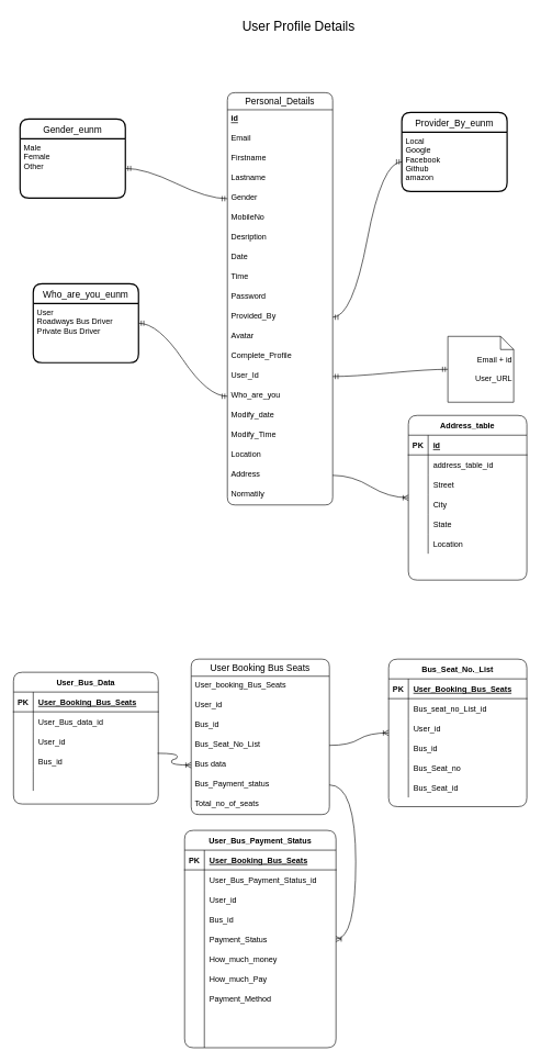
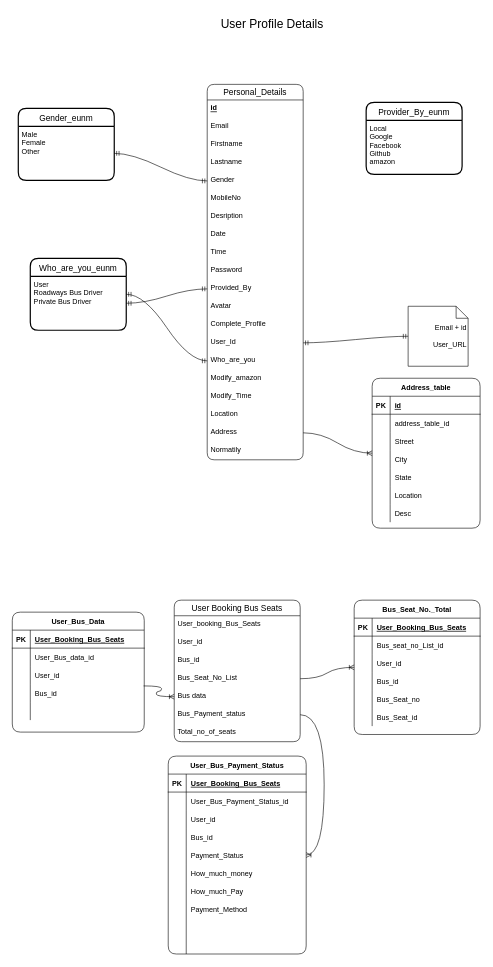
- <mxCell id="30" value="" style="edgeStyle=entityRelationEdgeStyle;fontSize=12;html=1;endArrow=ERmandOne;startArrow=ERmandOne;curved=1;" parent="1" source="13" target="29" edge="1"><mxGeometry width="100" height="100" relative="1" as="geometry"><mxPoint x="330" y="611" as="sourcePoint" /><mxPoint x="680" y="385" as="targetPoint" /></mxGeometry></mxCell>
+ <mxCell id="30" value="" style="edgeStyle=entityRelationEdgeStyle;fontSize=12;html=1;endArrow=ERmandOne;startArrow=ERmandOne;curved=1;" parent="1" source="13" target="24" edge="1"><mxGeometry width="100" height="100" relative="1" as="geometry"><mxPoint x="330" y="611" as="sourcePoint" /><mxPoint x="680" y="385" as="targetPoint" /></mxGeometry></mxCell>
- <mxCell id="18" value="Modify_date" style="text;strokeColor=none;fillColor=none;spacingLeft=4;spacingRight=4;overflow=hidden;rotatable=0;points=[[0,0.5],[1,0.5]];portConstraint=eastwest;fontSize=12;rounded=1;" parent="2" vertex="1"><mxGeometry y="476" width="160" height="30" as="geometry" /></mxCell>
+ <mxCell id="18" value="Modify_amazon" style="text;strokeColor=none;fillColor=none;spacingLeft=4;spacingRight=4;overflow=hidden;rotatable=0;points=[[0,0.5],[1,0.5]];portConstraint=eastwest;fontSize=12;rounded=1;" parent="2" vertex="1"><mxGeometry y="476" width="160" height="30" as="geometry" /></mxCell>
+ <mxCell id="56" value="Desc" style="shape=partialRectangle;connectable=0;fillColor=none;top=0;left=0;bottom=0;right=0;align=left;spacingLeft=6;overflow=hidden;rounded=1;" parent="54" vertex="1"><mxGeometry x="30" width="150" height="30" as="geometry" /></mxCell>
- <mxCell id="66" value="Bus_Seat_No._List" style="shape=table;startSize=30;container=1;collapsible=1;childLayout=tableLayout;fixedRows=1;rowLines=0;fontStyle=1;align=center;resizeLast=1;rounded=1;" parent="1" vertex="1"><mxGeometry x="590" y="1000" width="210" height="224" as="geometry" /></mxCell>
+ <mxCell id="66" value="Bus_Seat_No._Total" style="shape=table;startSize=30;container=1;collapsible=1;childLayout=tableLayout;fixedRows=1;rowLines=0;fontStyle=1;align=center;resizeLast=1;rounded=1;" parent="1" vertex="1"><mxGeometry x="590" y="1000" width="210" height="224" as="geometry" /></mxCell>
